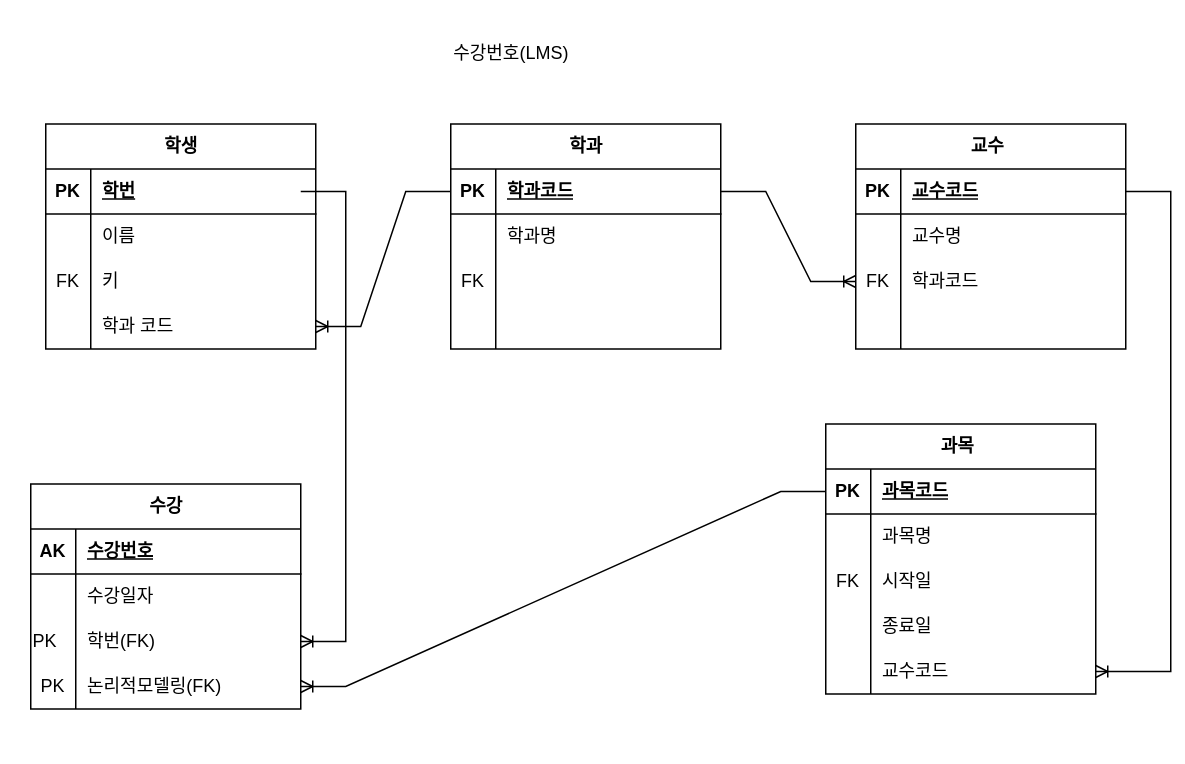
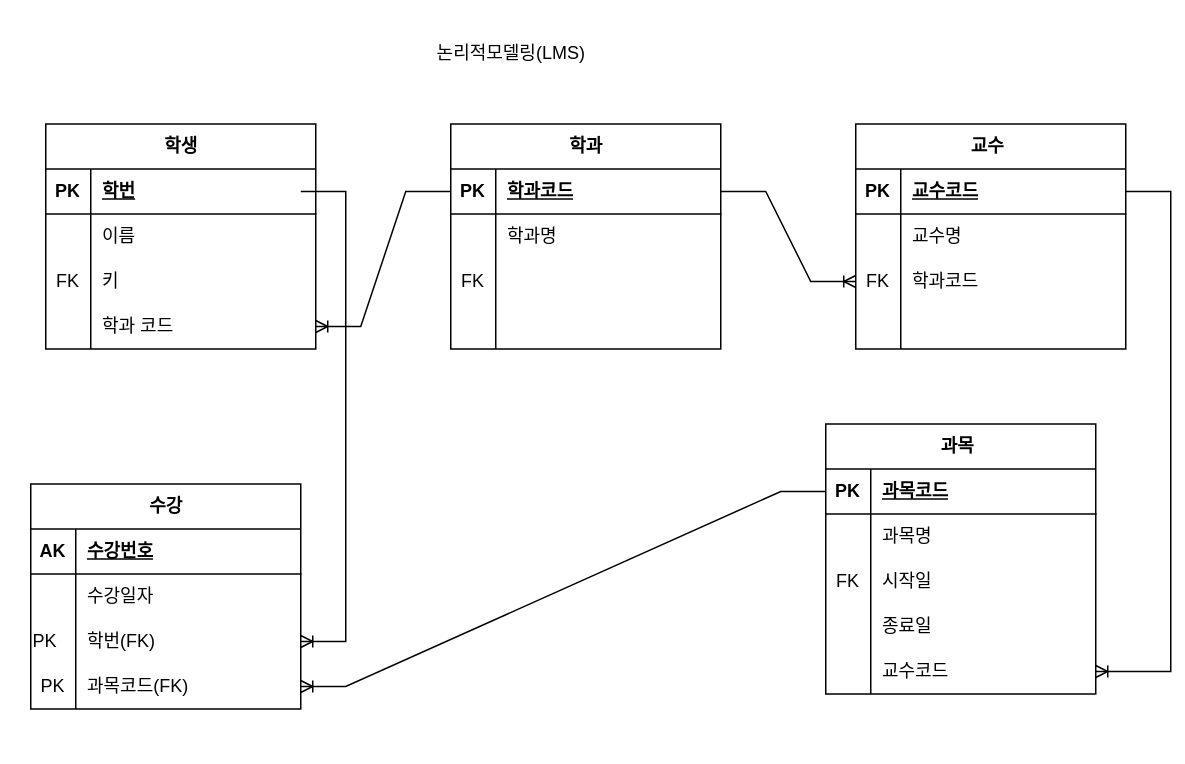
- <mxCell id="75" value="수강번호(LMS)" style="text;html=1;align=center;verticalAlign=middle;resizable=0;points=[];autosize=1;strokeColor=none;fillColor=none;" vertex="1" parent="1"><mxGeometry x="280" y="20" width="120" height="30" as="geometry" /></mxCell>
+ <mxCell id="75" value="논리적모델링(LMS)" style="text;html=1;align=center;verticalAlign=middle;resizable=0;points=[];autosize=1;strokeColor=none;fillColor=none;" vertex="1" parent="1"><mxGeometry x="280" y="20" width="120" height="30" as="geometry" /></mxCell>
- <mxCell id="71" value="논리적모델링(FK)" style="shape=partialRectangle;connectable=0;fillColor=none;top=0;left=0;bottom=0;right=0;align=left;spacingLeft=6;overflow=hidden;whiteSpace=wrap;html=1;" vertex="1" parent="69"><mxGeometry x="30" width="150" height="30" as="geometry"><mxRectangle width="150" height="30" as="alternateBounds" /></mxGeometry></mxCell>
+ <mxCell id="71" value="과목코드(FK)" style="shape=partialRectangle;connectable=0;fillColor=none;top=0;left=0;bottom=0;right=0;align=left;spacingLeft=6;overflow=hidden;whiteSpace=wrap;html=1;" vertex="1" parent="69"><mxGeometry x="30" width="150" height="30" as="geometry"><mxRectangle width="150" height="30" as="alternateBounds" /></mxGeometry></mxCell>
